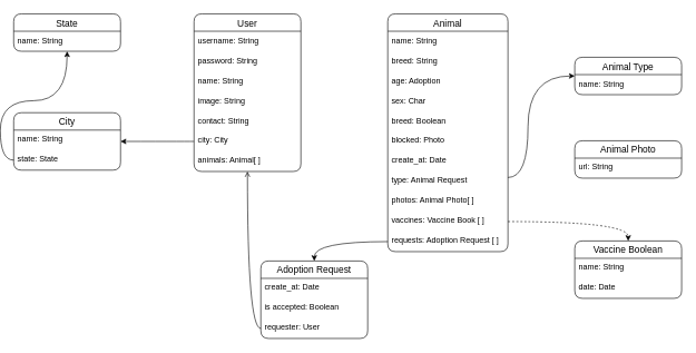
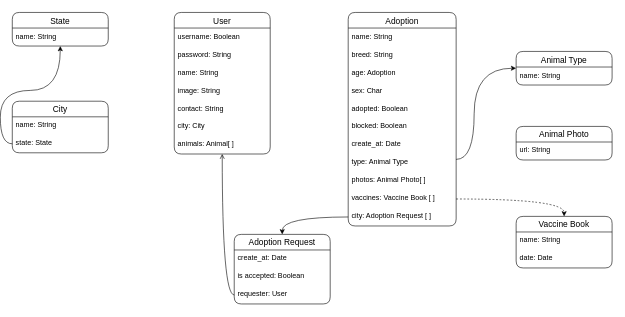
- <mxCell id="21" value="Animal" style="swimlane;fontStyle=0;childLayout=stackLayout;horizontal=1;startSize=26;horizontalStack=0;resizeParent=1;resizeParentMax=0;resizeLast=0;collapsible=1;marginBottom=0;align=center;fontSize=14;rounded=1;" vertex="1" parent="1"><mxGeometry x="580" y="20" width="180" height="356" as="geometry" /></mxCell>
+ <mxCell id="21" value="Adoption" style="swimlane;fontStyle=0;childLayout=stackLayout;horizontal=1;startSize=26;horizontalStack=0;resizeParent=1;resizeParentMax=0;resizeLast=0;collapsible=1;marginBottom=0;align=center;fontSize=14;rounded=1;" vertex="1" parent="1"><mxGeometry x="580" y="20" width="180" height="356" as="geometry" /></mxCell>
- <mxCell id="3" value="username: String" style="text;strokeColor=none;fillColor=none;spacingLeft=4;spacingRight=4;overflow=hidden;rotatable=0;points=[[0,0.5],[1,0.5]];portConstraint=eastwest;fontSize=12;rounded=1;" parent="2" vertex="1"><mxGeometry y="26" width="160" height="30" as="geometry" /></mxCell>
+ <mxCell id="3" value="username: Boolean" style="text;strokeColor=none;fillColor=none;spacingLeft=4;spacingRight=4;overflow=hidden;rotatable=0;points=[[0,0.5],[1,0.5]];portConstraint=eastwest;fontSize=12;rounded=1;" parent="2" vertex="1"><mxGeometry y="26" width="160" height="30" as="geometry" /></mxCell>
- <mxCell id="26" value="breed: Boolean" style="text;strokeColor=none;fillColor=none;spacingLeft=4;spacingRight=4;overflow=hidden;rotatable=0;points=[[0,0.5],[1,0.5]];portConstraint=eastwest;fontSize=12;rounded=1;" vertex="1" parent="21"><mxGeometry y="146" width="180" height="30" as="geometry" /></mxCell>
+ <mxCell id="26" value="adopted: Boolean" style="text;strokeColor=none;fillColor=none;spacingLeft=4;spacingRight=4;overflow=hidden;rotatable=0;points=[[0,0.5],[1,0.5]];portConstraint=eastwest;fontSize=12;rounded=1;" vertex="1" parent="21"><mxGeometry y="146" width="180" height="30" as="geometry" /></mxCell>
- <mxCell id="27" value="blocked: Photo" style="text;strokeColor=none;fillColor=none;spacingLeft=4;spacingRight=4;overflow=hidden;rotatable=0;points=[[0,0.5],[1,0.5]];portConstraint=eastwest;fontSize=12;rounded=1;" vertex="1" parent="21"><mxGeometry y="176" width="180" height="30" as="geometry" /></mxCell>
+ <mxCell id="27" value="blocked: Boolean" style="text;strokeColor=none;fillColor=none;spacingLeft=4;spacingRight=4;overflow=hidden;rotatable=0;points=[[0,0.5],[1,0.5]];portConstraint=eastwest;fontSize=12;rounded=1;" vertex="1" parent="21"><mxGeometry y="176" width="180" height="30" as="geometry" /></mxCell>
- <mxCell id="17" style="edgeStyle=orthogonalEdgeStyle;rounded=1;orthogonalLoop=1;jettySize=auto;html=1;curved=1;" edge="1" parent="1" source="8" target="14"><mxGeometry relative="1" as="geometry" /></mxCell>
- <mxCell id="29" value="type: Animal Request" style="text;strokeColor=none;fillColor=none;spacingLeft=4;spacingRight=4;overflow=hidden;rotatable=0;points=[[0,0.5],[1,0.5]];portConstraint=eastwest;fontSize=12;rounded=1;" vertex="1" parent="21"><mxGeometry y="236" width="180" height="30" as="geometry" /></mxCell>
+ <mxCell id="29" value="type: Animal Type" style="text;strokeColor=none;fillColor=none;spacingLeft=4;spacingRight=4;overflow=hidden;rotatable=0;points=[[0,0.5],[1,0.5]];portConstraint=eastwest;fontSize=12;rounded=1;" vertex="1" parent="21"><mxGeometry y="236" width="180" height="30" as="geometry" /></mxCell>
- <mxCell id="32" value="requests: Adoption Request [ ]" style="text;strokeColor=none;fillColor=none;spacingLeft=4;spacingRight=4;overflow=hidden;rotatable=0;points=[[0,0.5],[1,0.5]];portConstraint=eastwest;fontSize=12;rounded=1;" vertex="1" parent="21"><mxGeometry y="326" width="180" height="30" as="geometry" /></mxCell>
+ <mxCell id="32" value="city: Adoption Request [ ]" style="text;strokeColor=none;fillColor=none;spacingLeft=4;spacingRight=4;overflow=hidden;rotatable=0;points=[[0,0.5],[1,0.5]];portConstraint=eastwest;fontSize=12;rounded=1;" vertex="1" parent="21"><mxGeometry y="326" width="180" height="30" as="geometry" /></mxCell>
- <mxCell id="34" value="Vaccine Boolean" style="swimlane;fontStyle=0;childLayout=stackLayout;horizontal=1;startSize=26;horizontalStack=0;resizeParent=1;resizeParentMax=0;resizeLast=0;collapsible=1;marginBottom=0;align=center;fontSize=14;rounded=1;" vertex="1" parent="1"><mxGeometry x="860" y="360" width="160" height="86" as="geometry" /></mxCell>
+ <mxCell id="34" value="Vaccine Book" style="swimlane;fontStyle=0;childLayout=stackLayout;horizontal=1;startSize=26;horizontalStack=0;resizeParent=1;resizeParentMax=0;resizeLast=0;collapsible=1;marginBottom=0;align=center;fontSize=14;rounded=1;" vertex="1" parent="1"><mxGeometry x="860" y="360" width="160" height="86" as="geometry" /></mxCell>
